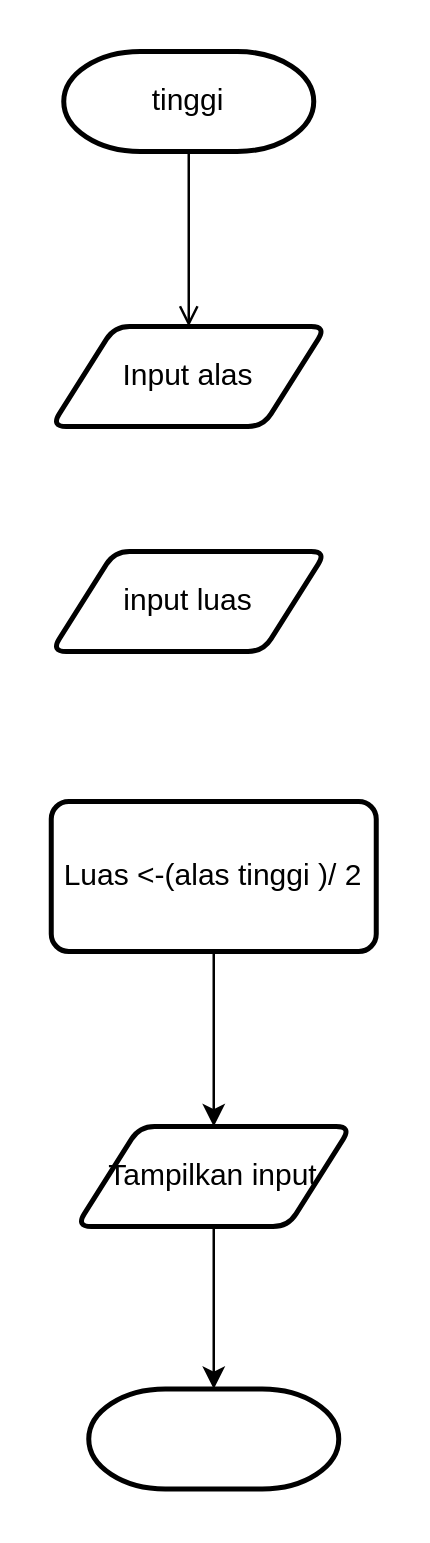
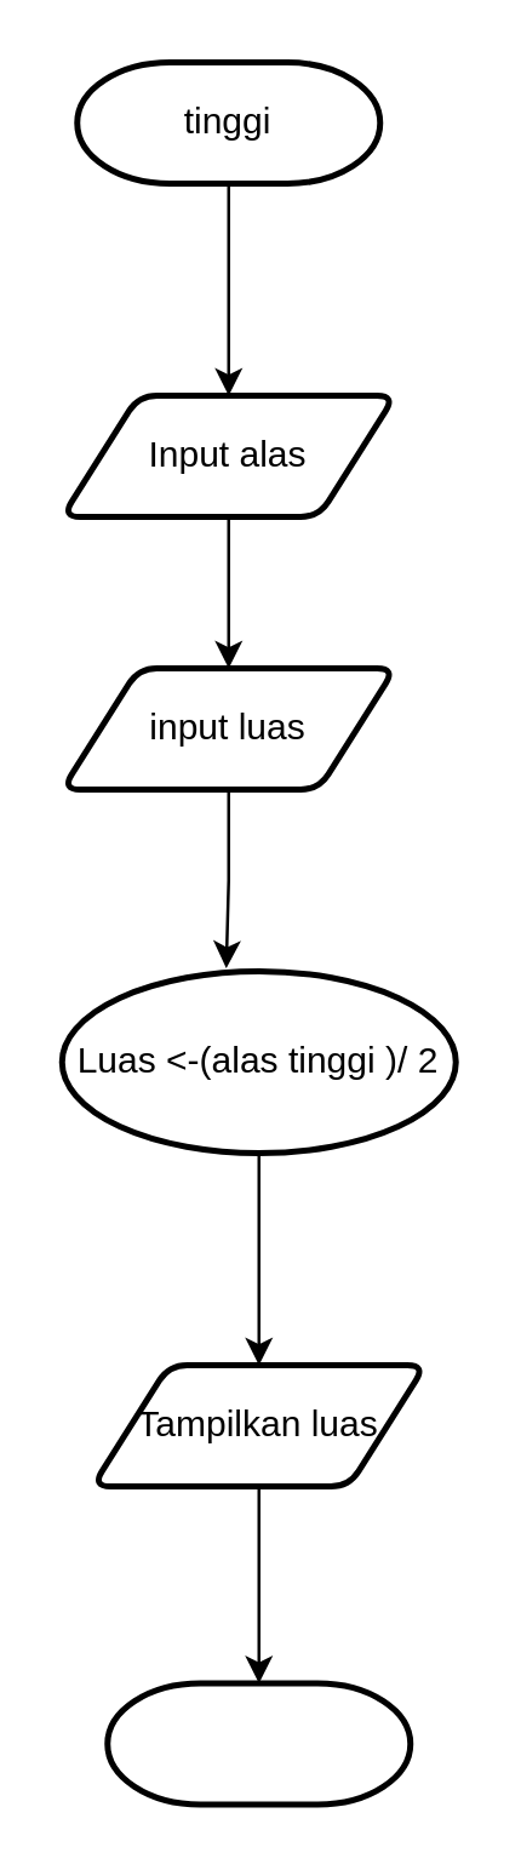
- <mxCell id="2" style="edgeStyle=orthogonalEdgeStyle;rounded=0;orthogonalLoop=1;jettySize=auto;html=1;exitX=0.5;exitY=1;exitDx=0;exitDy=0;exitPerimeter=0;entryX=0.5;entryY=0;entryDx=0;entryDy=0;endArrow=open;" edge="1" parent="1" source="3" target="5"><mxGeometry relative="1" as="geometry" /></mxCell>
+ <mxCell id="2" style="edgeStyle=orthogonalEdgeStyle;rounded=0;orthogonalLoop=1;jettySize=auto;html=1;exitX=0.5;exitY=1;exitDx=0;exitDy=0;exitPerimeter=0;entryX=0.5;entryY=0;entryDx=0;entryDy=0;" edge="1" parent="1" source="3" target="5"><mxGeometry relative="1" as="geometry" /></mxCell>
+ <mxCell id="4" style="edgeStyle=orthogonalEdgeStyle;rounded=0;orthogonalLoop=1;jettySize=auto;html=1;exitX=0.5;exitY=1;exitDx=0;exitDy=0;entryX=0.5;entryY=0;entryDx=0;entryDy=0;" edge="1" parent="1" source="5" target="6"><mxGeometry relative="1" as="geometry" /></mxCell>
+ <mxCell id="11" style="edgeStyle=orthogonalEdgeStyle;rounded=0;orthogonalLoop=1;jettySize=auto;html=1;exitX=0.5;exitY=1;exitDx=0;exitDy=0;entryX=0.417;entryY=-0.017;entryDx=0;entryDy=0;entryPerimeter=0;" edge="1" parent="1" source="6" target="8"><mxGeometry relative="1" as="geometry" /></mxCell>
- <mxCell id="8" value="Luas &amp;lt;-(alas tinggi )/ 2" style="rounded=1;whiteSpace=wrap;html=1;absoluteArcSize=1;arcSize=14;strokeWidth=2;" vertex="1" parent="1"><mxGeometry x="20" y="320" width="130" height="60" as="geometry" /></mxCell>
+ <mxCell id="8" value="Luas &amp;lt;-(alas tinggi )/ 2" style="ellipse;whiteSpace=wrap;html=1;absoluteArcSize=1;arcSize=14;strokeWidth=2;" vertex="1" parent="1"><mxGeometry x="20" y="320" width="130" height="60" as="geometry" /></mxCell>
- <mxCell id="9" value="Tampilkan input" style="shape=parallelogram;html=1;strokeWidth=2;perimeter=parallelogramPerimeter;whiteSpace=wrap;rounded=1;arcSize=12;size=0.23;" vertex="1" parent="1"><mxGeometry x="30" y="450" width="110" height="40" as="geometry" /></mxCell>
+ <mxCell id="9" value="Tampilkan luas" style="shape=parallelogram;html=1;strokeWidth=2;perimeter=parallelogramPerimeter;whiteSpace=wrap;rounded=1;arcSize=12;size=0.23;" vertex="1" parent="1"><mxGeometry x="30" y="450" width="110" height="40" as="geometry" /></mxCell>
